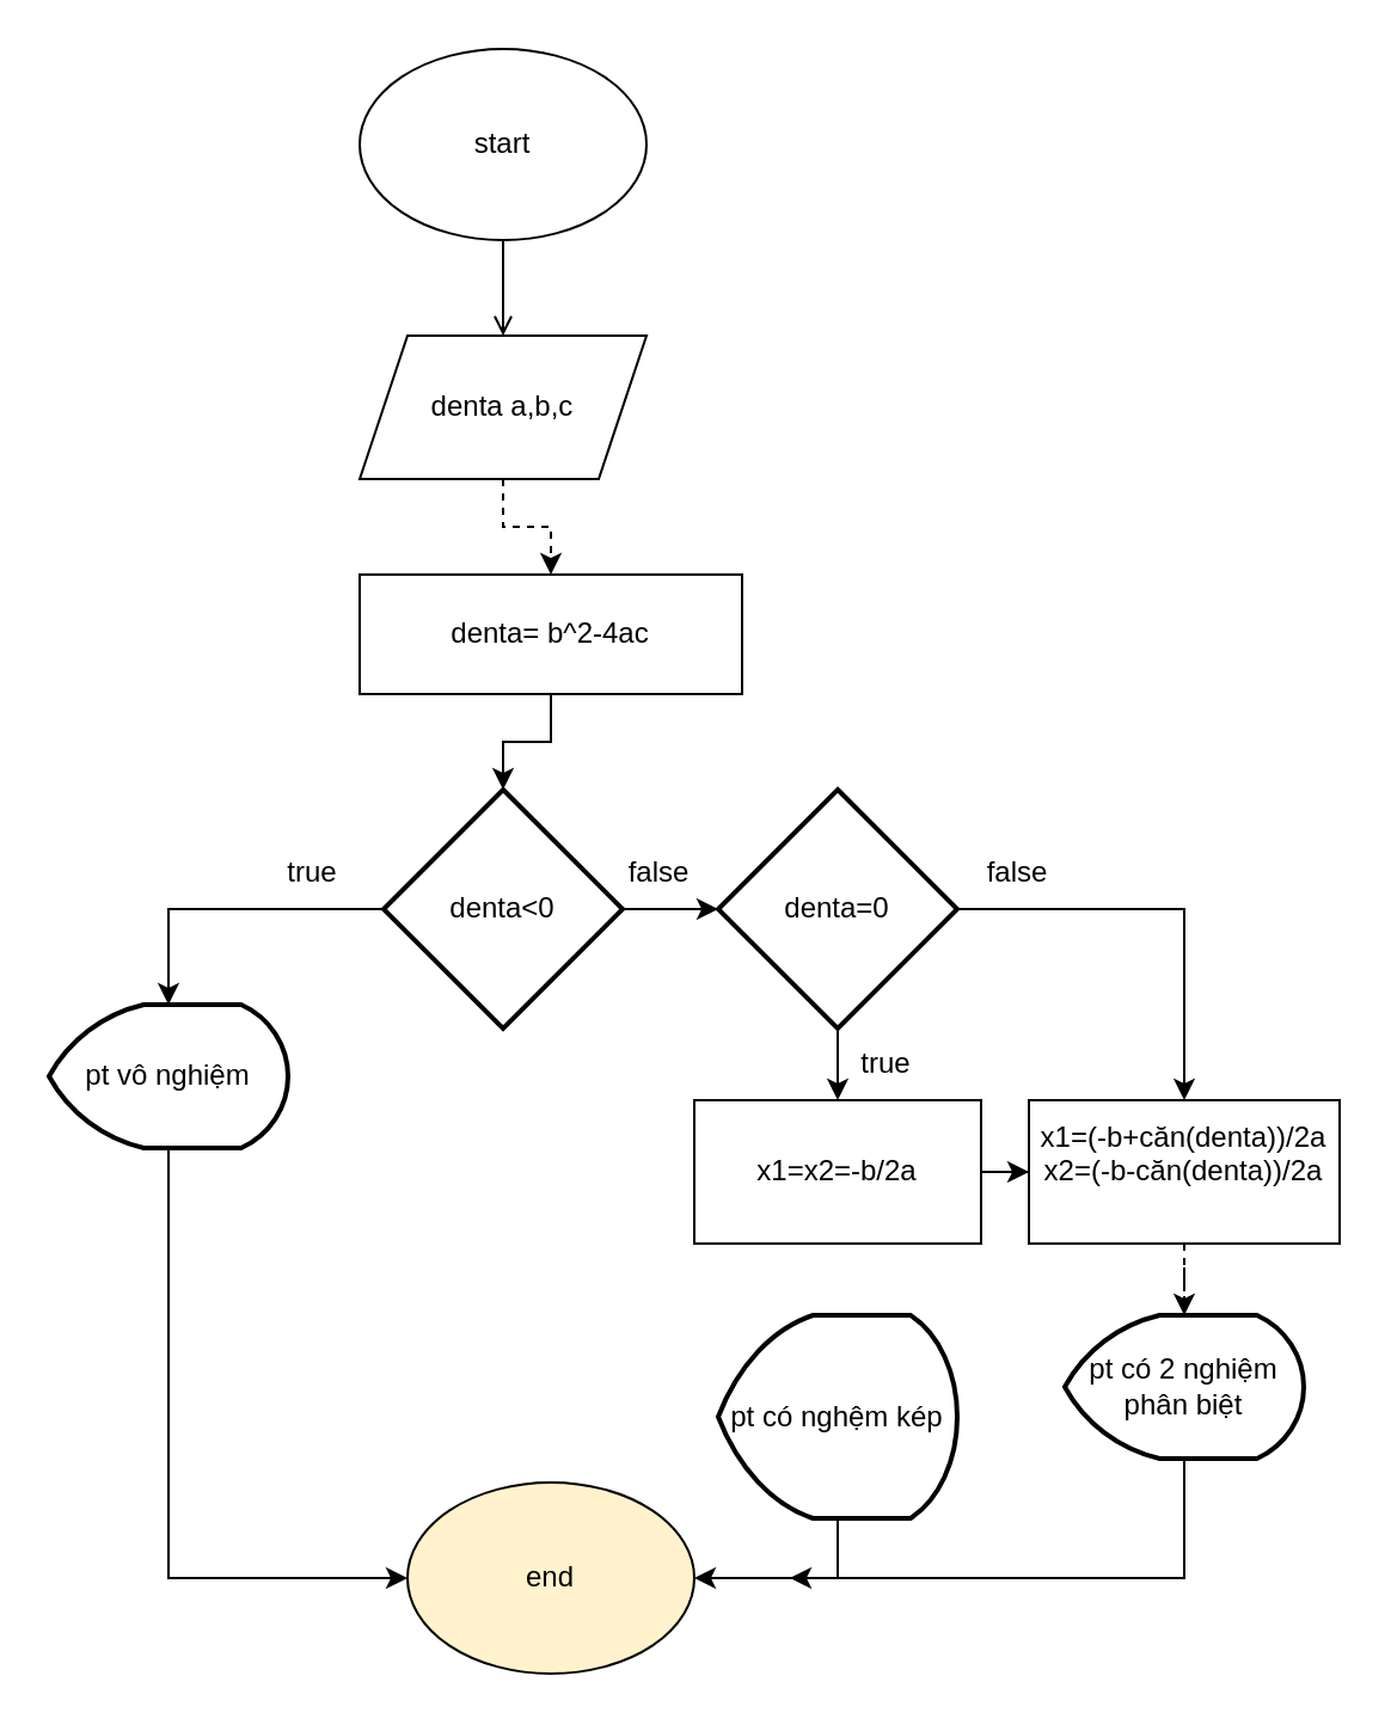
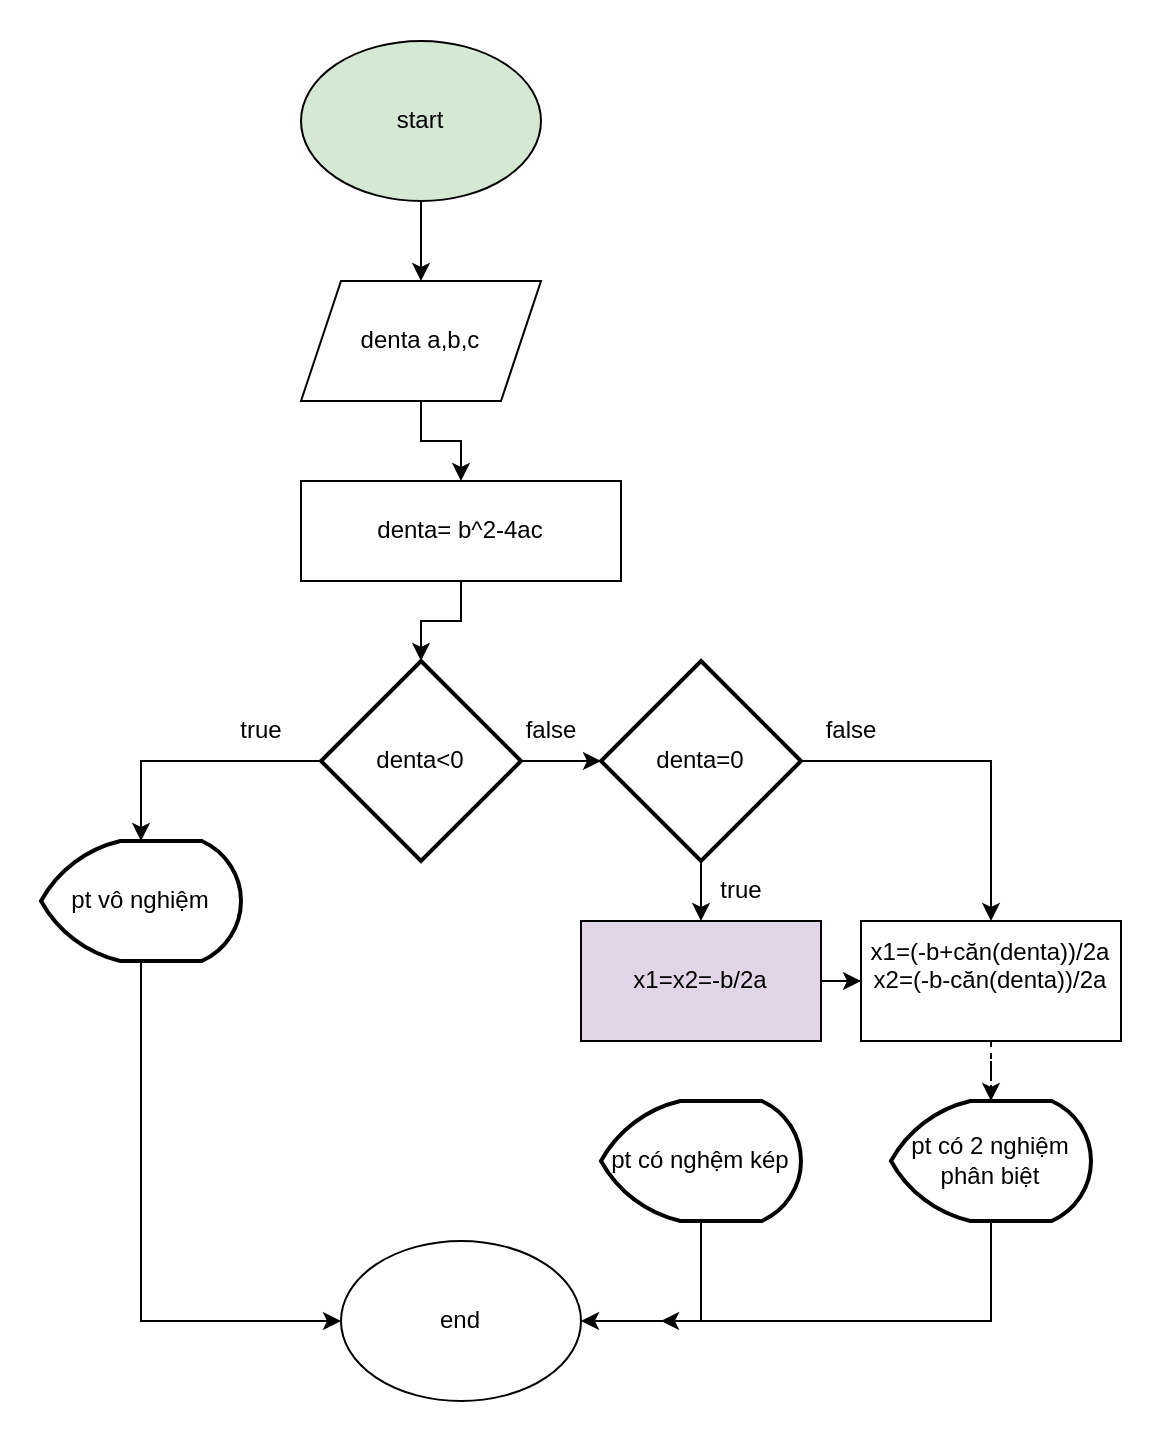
- <mxCell id="3" value="start" style="ellipse;whiteSpace=wrap;html=1;" vertex="1" parent="1"><mxGeometry x="150" y="20" width="120" height="80" as="geometry" /></mxCell>
+ <mxCell id="3" value="start" style="ellipse;whiteSpace=wrap;html=1;fillColor=#d5e8d4;" vertex="1" parent="1"><mxGeometry x="150" y="20" width="120" height="80" as="geometry" /></mxCell>
- <mxCell id="2" value="" style="edgeStyle=orthogonalEdgeStyle;rounded=0;orthogonalLoop=1;jettySize=auto;html=1;endArrow=open;" edge="1" parent="1" source="3" target="6"><mxGeometry relative="1" as="geometry" /></mxCell>
+ <mxCell id="2" value="" style="edgeStyle=orthogonalEdgeStyle;rounded=0;orthogonalLoop=1;jettySize=auto;html=1;" edge="1" parent="1" source="3" target="6"><mxGeometry relative="1" as="geometry" /></mxCell>
- <mxCell id="5" value="" style="edgeStyle=orthogonalEdgeStyle;rounded=0;orthogonalLoop=1;jettySize=auto;html=1;dashed=1;" edge="1" parent="1" source="6" target="8"><mxGeometry relative="1" as="geometry" /></mxCell>
+ <mxCell id="5" value="" style="edgeStyle=orthogonalEdgeStyle;rounded=0;orthogonalLoop=1;jettySize=auto;html=1;" edge="1" parent="1" source="6" target="8"><mxGeometry relative="1" as="geometry" /></mxCell>
- <mxCell id="20" value="x1=x2=-b/2a" style="rounded=0;whiteSpace=wrap;html=1;" vertex="1" parent="1"><mxGeometry x="290" y="460" width="120" height="60" as="geometry" /></mxCell>
+ <mxCell id="20" value="x1=x2=-b/2a" style="rounded=0;whiteSpace=wrap;html=1;fillColor=#e1d5e7;" vertex="1" parent="1"><mxGeometry x="290" y="460" width="120" height="60" as="geometry" /></mxCell>
- <mxCell id="24" value="pt có nghệm kép" style="strokeWidth=2;html=1;shape=mxgraph.flowchart.display;whiteSpace=wrap;" vertex="1" parent="1"><mxGeometry x="300" y="550" width="100" height="85" as="geometry" /></mxCell>
+ <mxCell id="24" value="pt có nghệm kép" style="strokeWidth=2;html=1;shape=mxgraph.flowchart.display;whiteSpace=wrap;" vertex="1" parent="1"><mxGeometry x="300" y="550" width="100" height="60" as="geometry" /></mxCell>
- <mxCell id="4" value="end" style="ellipse;whiteSpace=wrap;html=1;fillColor=#fff2cc;" vertex="1" parent="1"><mxGeometry x="170" y="620" width="120" height="80" as="geometry" /></mxCell>
+ <mxCell id="4" value="end" style="ellipse;whiteSpace=wrap;html=1;" vertex="1" parent="1"><mxGeometry x="170" y="620" width="120" height="80" as="geometry" /></mxCell>
